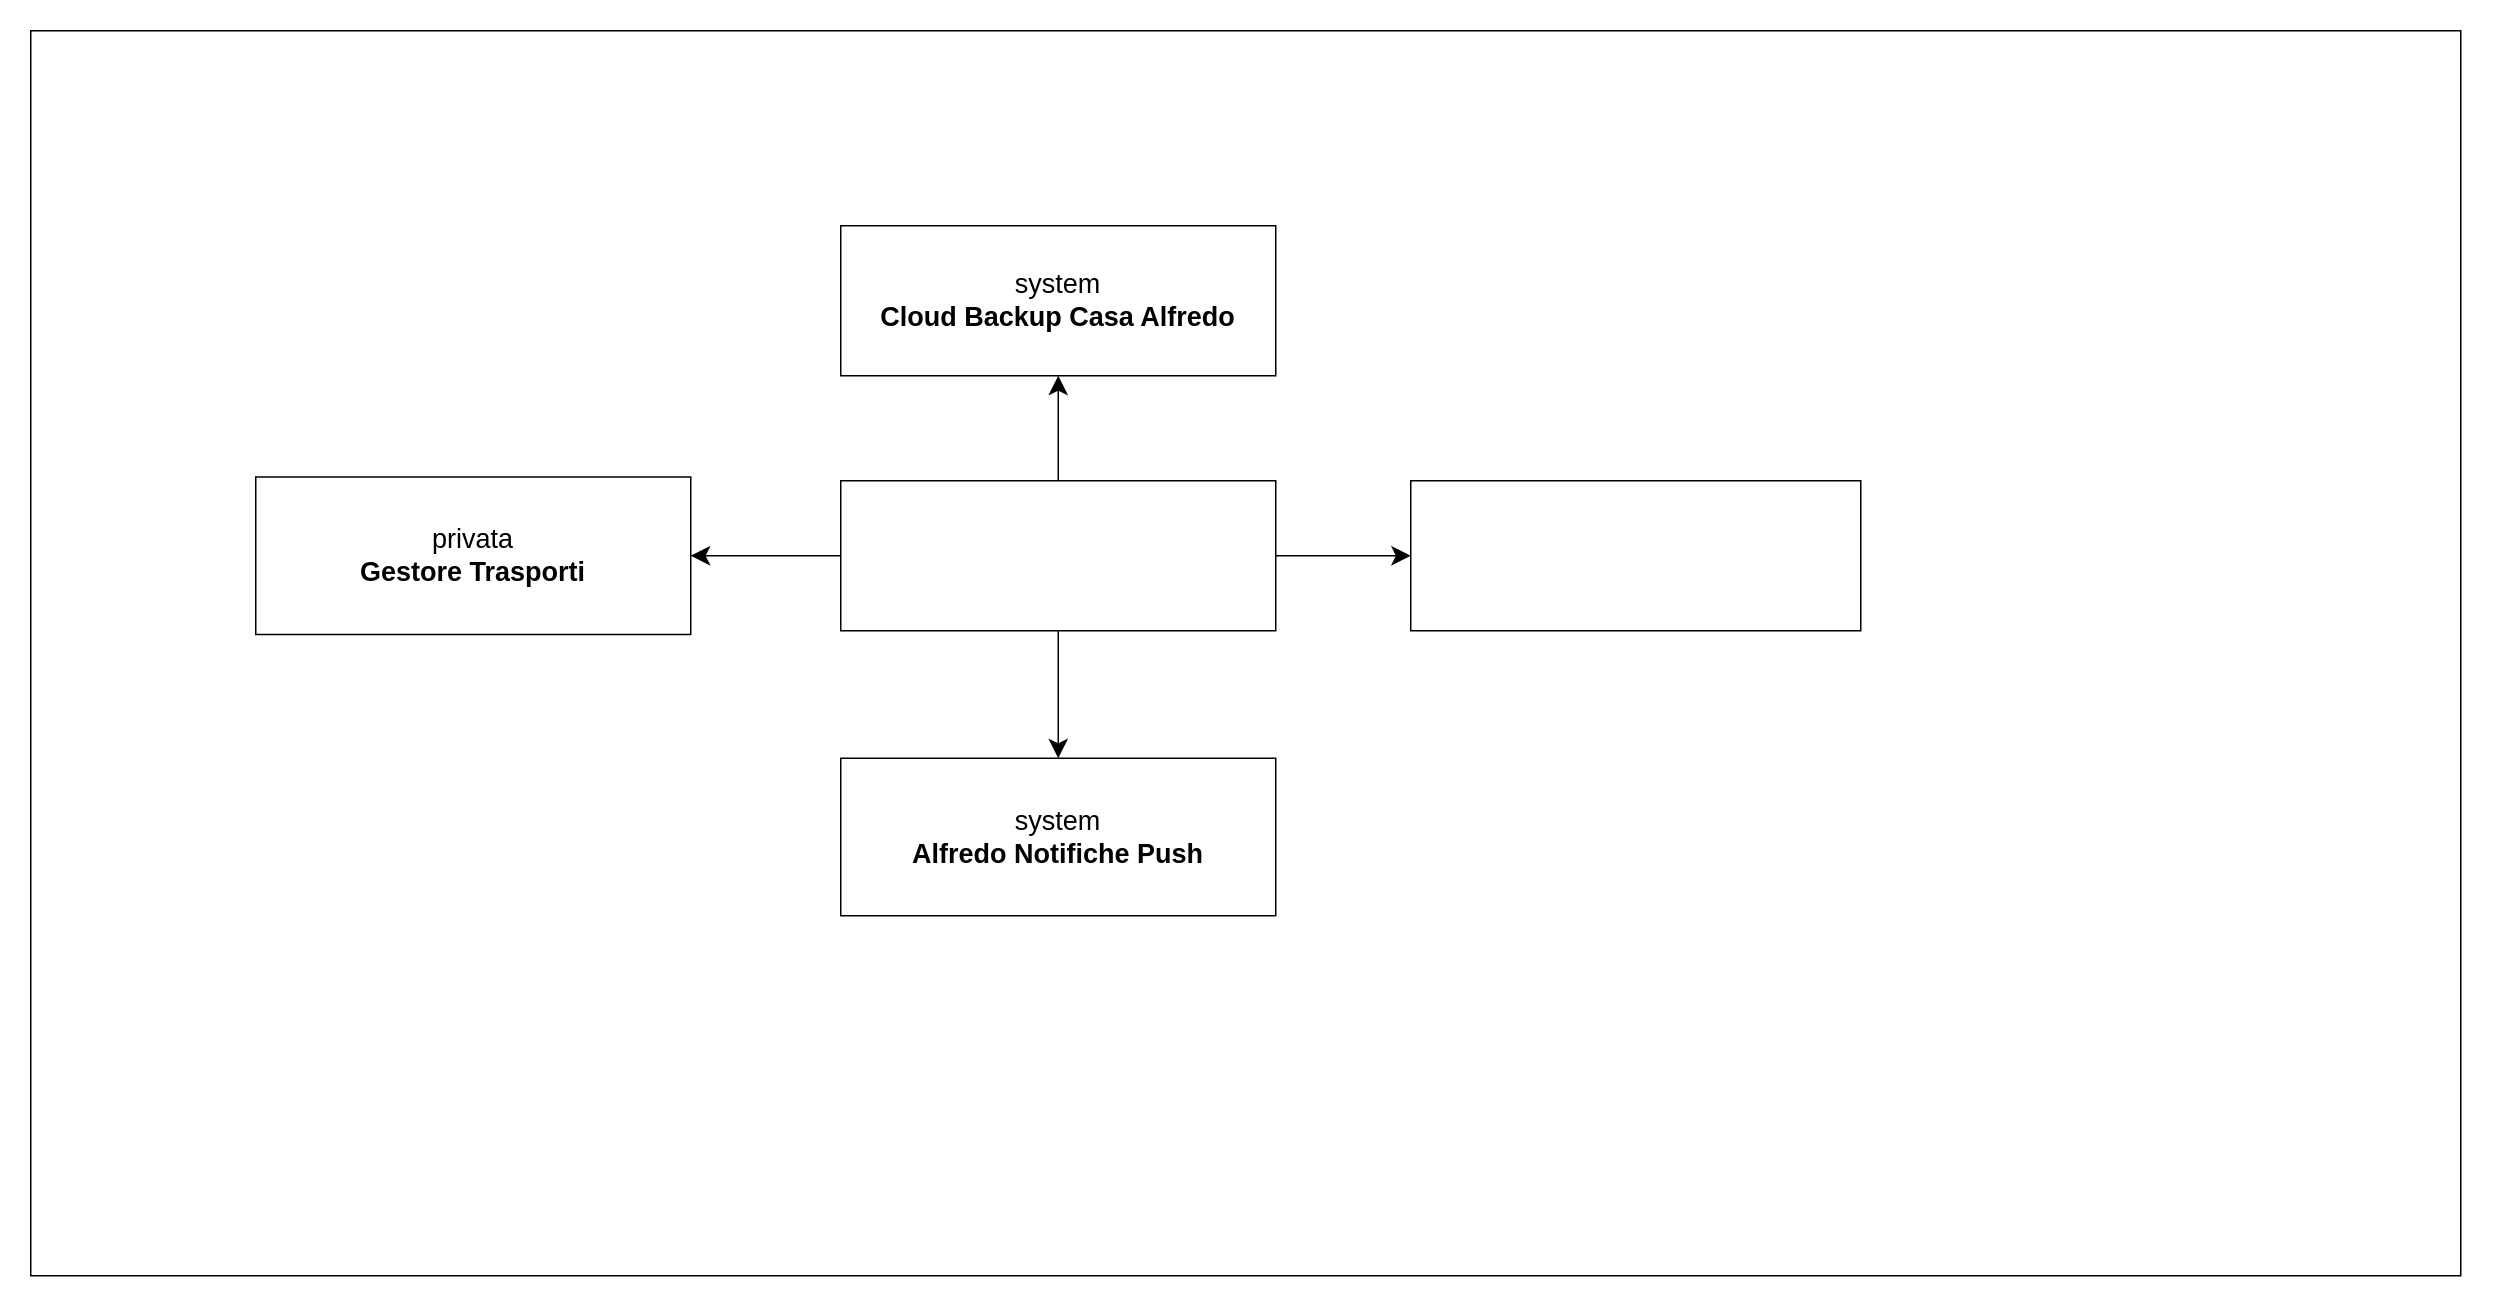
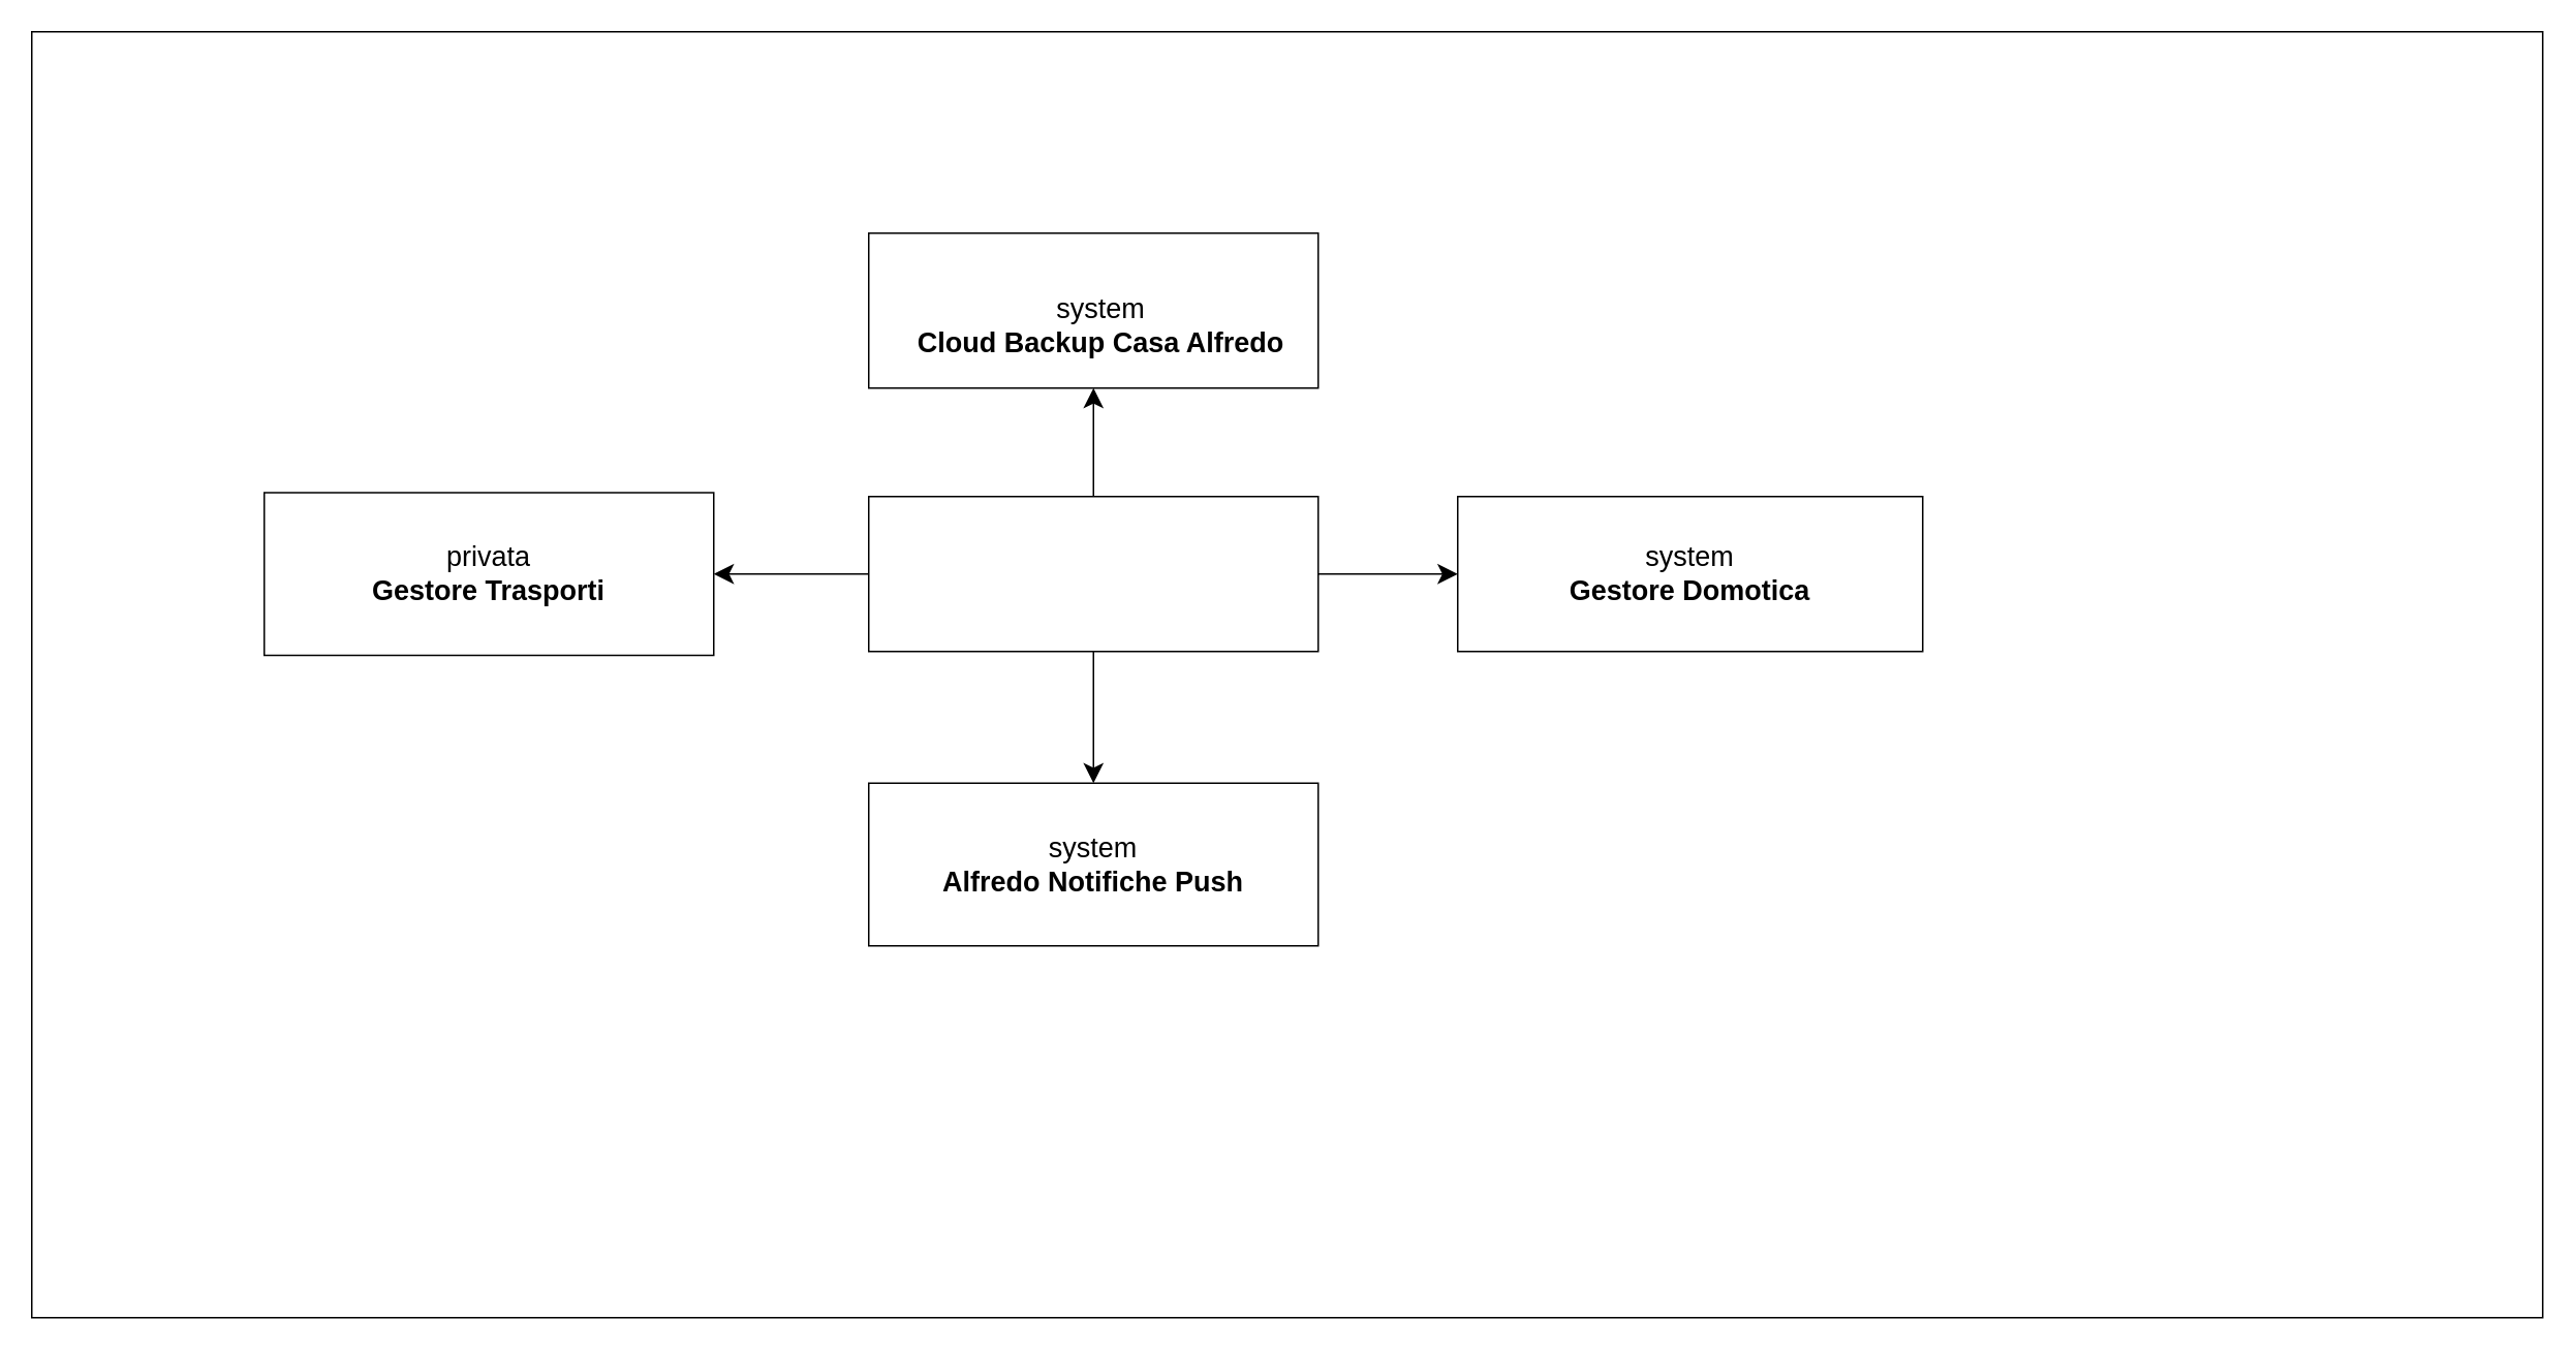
- <mxCell id="11" value="system&lt;br style=&quot;font-size: 18px&quot;&gt;&lt;b style=&quot;font-size: 18px&quot;&gt;Cloud Backup Casa Alfredo&lt;/b&gt;" style="text;html=1;strokeColor=none;fillColor=none;align=center;verticalAlign=middle;whiteSpace=wrap;rounded=0;fontSize=18;" vertex="1" parent="1"><mxGeometry x="575" y="165" width="260" height="70" as="geometry" /></mxCell>
+ <mxCell id="11" value="system&lt;br style=&quot;font-size: 18px&quot;&gt;&lt;b style=&quot;font-size: 18px&quot;&gt;Cloud Backup Casa Alfredo&lt;/b&gt;" style="text;html=1;strokeColor=none;fillColor=none;align=center;verticalAlign=middle;whiteSpace=wrap;rounded=0;fontSize=18;" vertex="1" parent="1"><mxGeometry x="580" y="175" width="260" height="70" as="geometry" /></mxCell>
+ <mxCell id="13" value="system&lt;br style=&quot;font-size: 18px&quot;&gt;&lt;b&gt;Gestore Domotica&lt;/b&gt;" style="text;html=1;strokeColor=none;fillColor=none;align=center;verticalAlign=middle;whiteSpace=wrap;rounded=0;fontSize=18;" vertex="1" parent="1"><mxGeometry x="960" y="335" width="260" height="70" as="geometry" /></mxCell>
